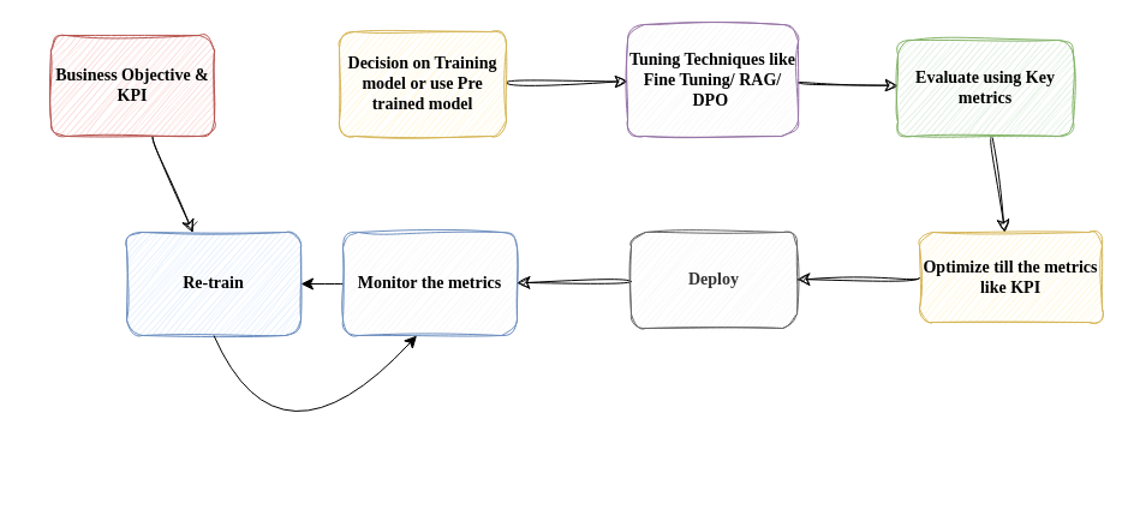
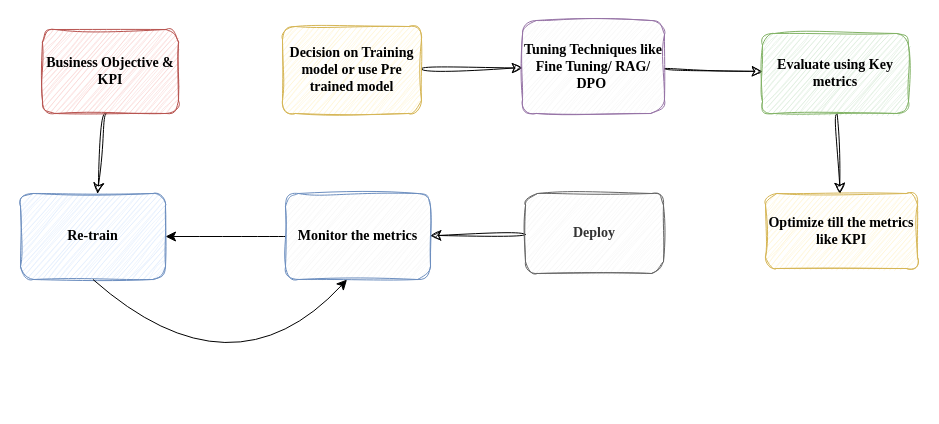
- <mxCell id="9" value="Evaluate using Key metrics" style="rounded=1;whiteSpace=wrap;html=1;fontStyle=1;fillColor=#d5e8d4;strokeColor=#82b366;fontFamily=Comic Sans MS;fontSize=14;textShadow=0;sketch=1;curveFitting=1;jiggle=2;" vertex="1" parent="1"><mxGeometry x="747" y="33" width="146" height="80" as="geometry" /></mxCell>
+ <mxCell id="9" value="Evaluate using Key metrics" style="rounded=1;whiteSpace=wrap;html=1;fontStyle=1;fillColor=#d5e8d4;strokeColor=#82b366;fontFamily=Comic Sans MS;fontSize=14;textShadow=0;sketch=1;curveFitting=1;jiggle=2;" vertex="1" parent="1"><mxGeometry x="762" y="33" width="146" height="80" as="geometry" /></mxCell>
- <mxCell id="10" value="" style="edgeStyle=none;curved=1;rounded=0;orthogonalLoop=1;jettySize=auto;html=1;fontSize=14;startSize=8;endSize=8;fontFamily=Comic Sans MS;textShadow=0;sketch=1;curveFitting=1;jiggle=2;" edge="1" parent="1" source="11" target="13"><mxGeometry relative="1" as="geometry" /></mxCell>
- <mxCell id="16" value="Re-train" style="rounded=1;whiteSpace=wrap;html=1;fontStyle=1;fillColor=#dae8fc;strokeColor=#6c8ebf;fontFamily=Comic Sans MS;fontSize=14;textShadow=0;sketch=1;curveFitting=1;jiggle=2;" vertex="1" parent="1"><mxGeometry x="105" y="193" width="145" height="86" as="geometry" /></mxCell>
+ <mxCell id="16" value="Re-train" style="rounded=1;whiteSpace=wrap;html=1;fontStyle=1;fillColor=#dae8fc;strokeColor=#6c8ebf;fontFamily=Comic Sans MS;fontSize=14;textShadow=0;sketch=1;curveFitting=1;jiggle=2;" vertex="1" parent="1"><mxGeometry x="20" y="193" width="145" height="86" as="geometry" /></mxCell>
